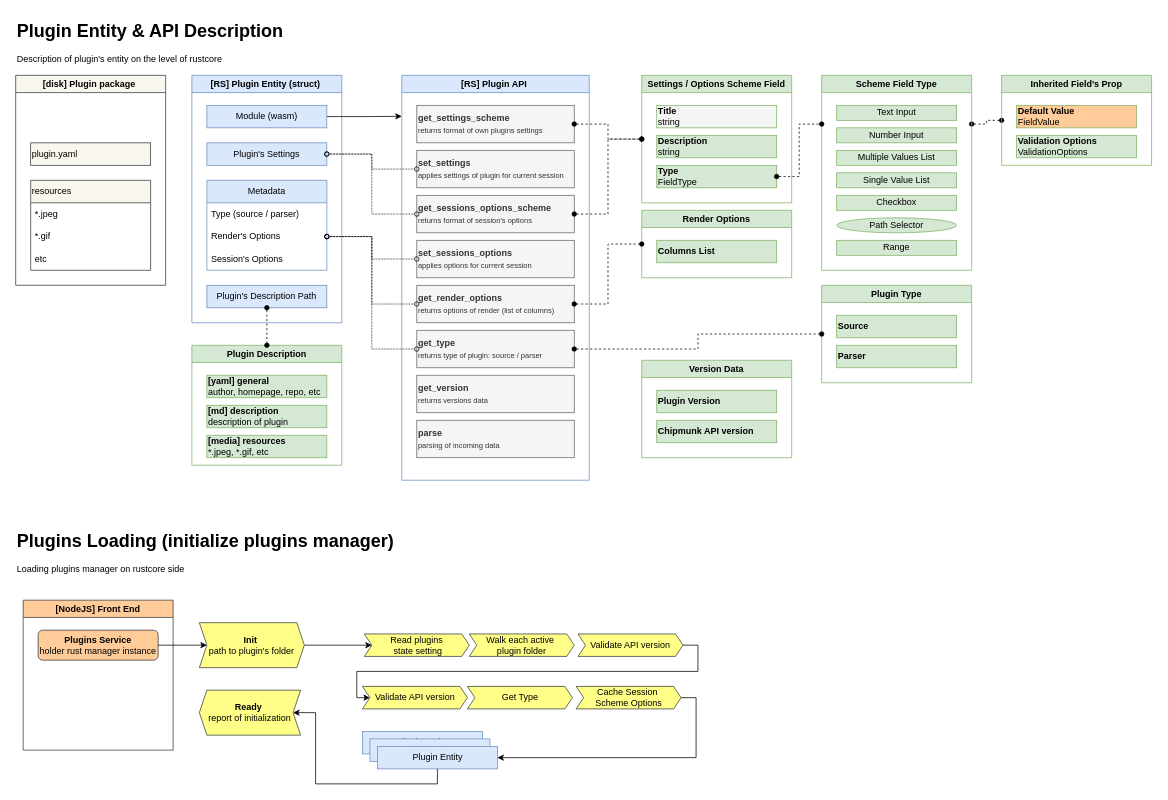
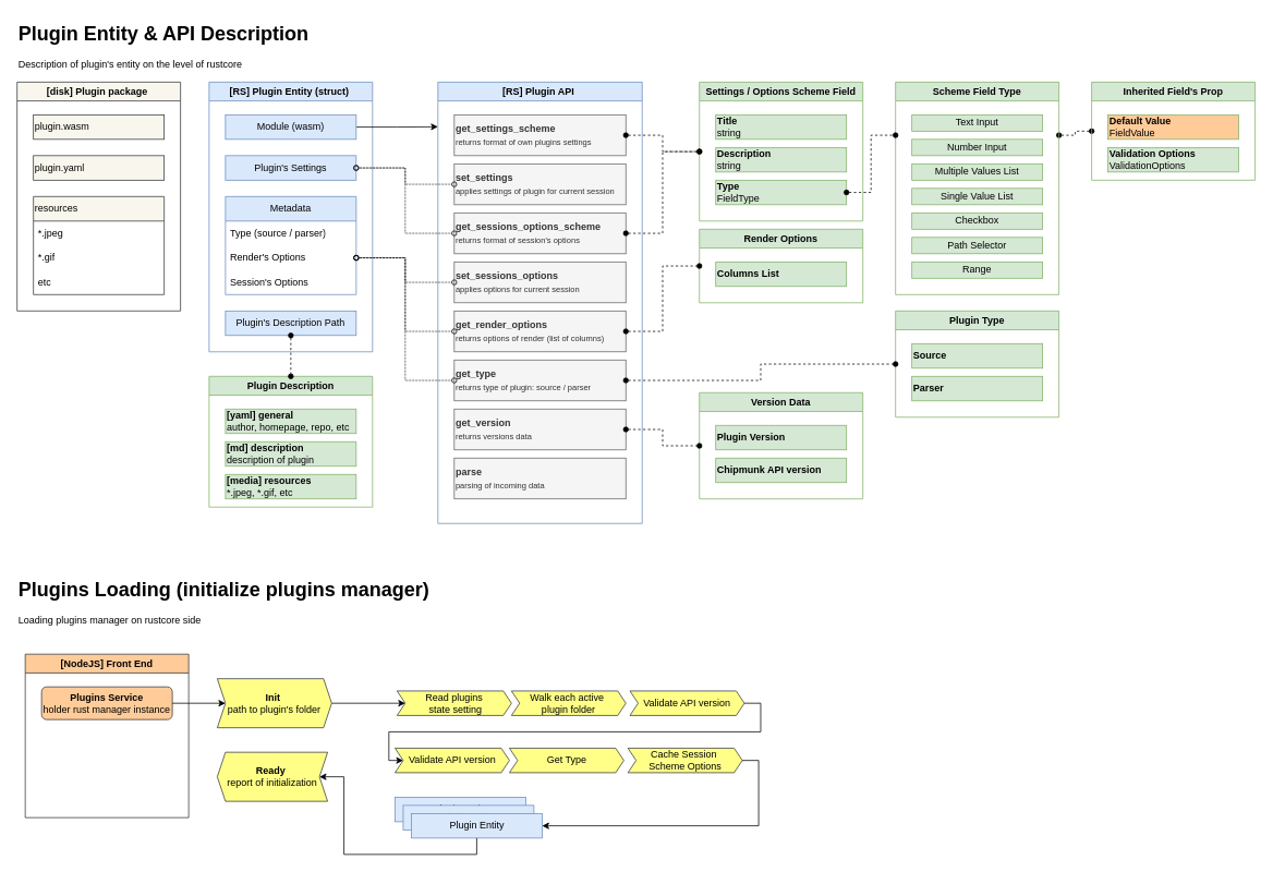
+ <mxCell id="62" value="plugin.wasm" style="rounded=0;whiteSpace=wrap;html=1;fillColor=#f9f7ed;strokeColor=#36393d;align=left;" vertex="1" parent="61"><mxGeometry x="20" y="40" width="160" height="30" as="geometry" /></mxCell>
- <mxCell id="21" value="&lt;b&gt;Title&lt;/b&gt;&lt;div&gt;string&lt;/div&gt;" style="rounded=0;whiteSpace=wrap;html=1;align=left;fillColor=#f5f5f5;strokeColor=#82b366;" vertex="1" parent="20"><mxGeometry x="20" y="40" width="160" height="30" as="geometry" /></mxCell>
+ <mxCell id="21" value="&lt;b&gt;Title&lt;/b&gt;&lt;div&gt;string&lt;/div&gt;" style="rounded=0;whiteSpace=wrap;html=1;align=left;fillColor=#d5e8d4;strokeColor=#82b366;" vertex="1" parent="20"><mxGeometry x="20" y="40" width="160" height="30" as="geometry" /></mxCell>
- <mxCell id="31" value="Path Selector" style="ellipse;whiteSpace=wrap;html=1;fillColor=#d5e8d4;strokeColor=#82b366;" vertex="1" parent="25"><mxGeometry x="20" y="190" width="160" height="20" as="geometry" /></mxCell>
+ <mxCell id="31" value="Path Selector" style="rounded=0;whiteSpace=wrap;html=1;fillColor=#d5e8d4;strokeColor=#82b366;" vertex="1" parent="25"><mxGeometry x="20" y="190" width="160" height="20" as="geometry" /></mxCell>
+ <mxCell id="55" style="edgeStyle=orthogonalEdgeStyle;rounded=0;orthogonalLoop=1;jettySize=auto;html=1;exitX=1;exitY=0.5;exitDx=0;exitDy=0;entryX=0;entryY=0.5;entryDx=0;entryDy=0;startArrow=oval;startFill=1;endArrow=oval;endFill=1;dashed=1;" edge="1" parent="1" source="19" target="52"><mxGeometry relative="1" as="geometry" /></mxCell>
